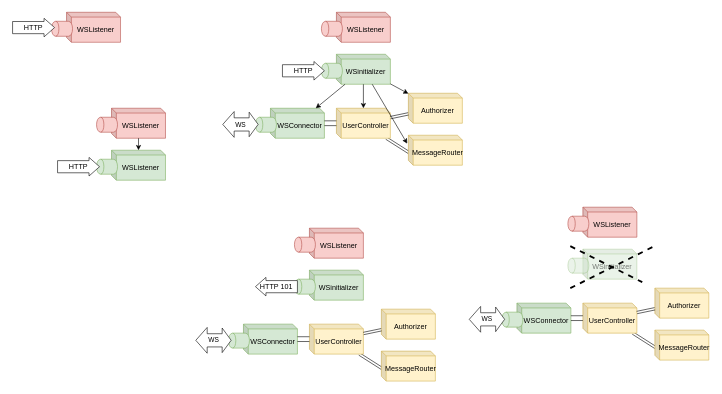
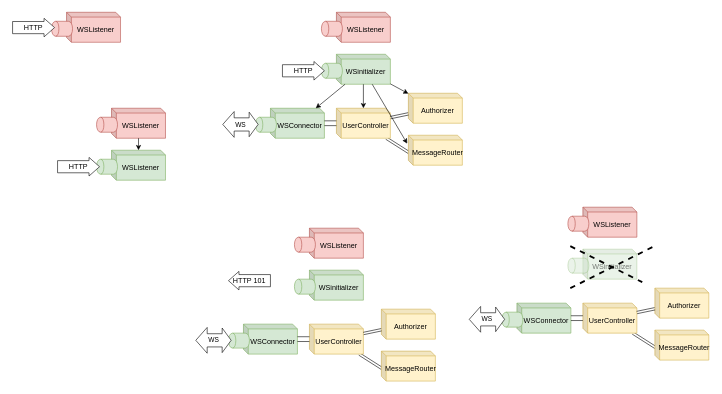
- <mxCell id="34" value="HTTP 101" style="shape=singleArrow;whiteSpace=wrap;html=1;arrowWidth=0.654;arrowSize=0.25;direction=west;" vertex="1" parent="1"><mxGeometry x="425" y="462" width="70" height="31" as="geometry" /></mxCell>
+ <mxCell id="34" value="HTTP 101" style="shape=singleArrow;whiteSpace=wrap;html=1;arrowWidth=0.654;arrowSize=0.25;direction=west;" vertex="1" parent="1"><mxGeometry x="380" y="452" width="70" height="31" as="geometry" /></mxCell>
